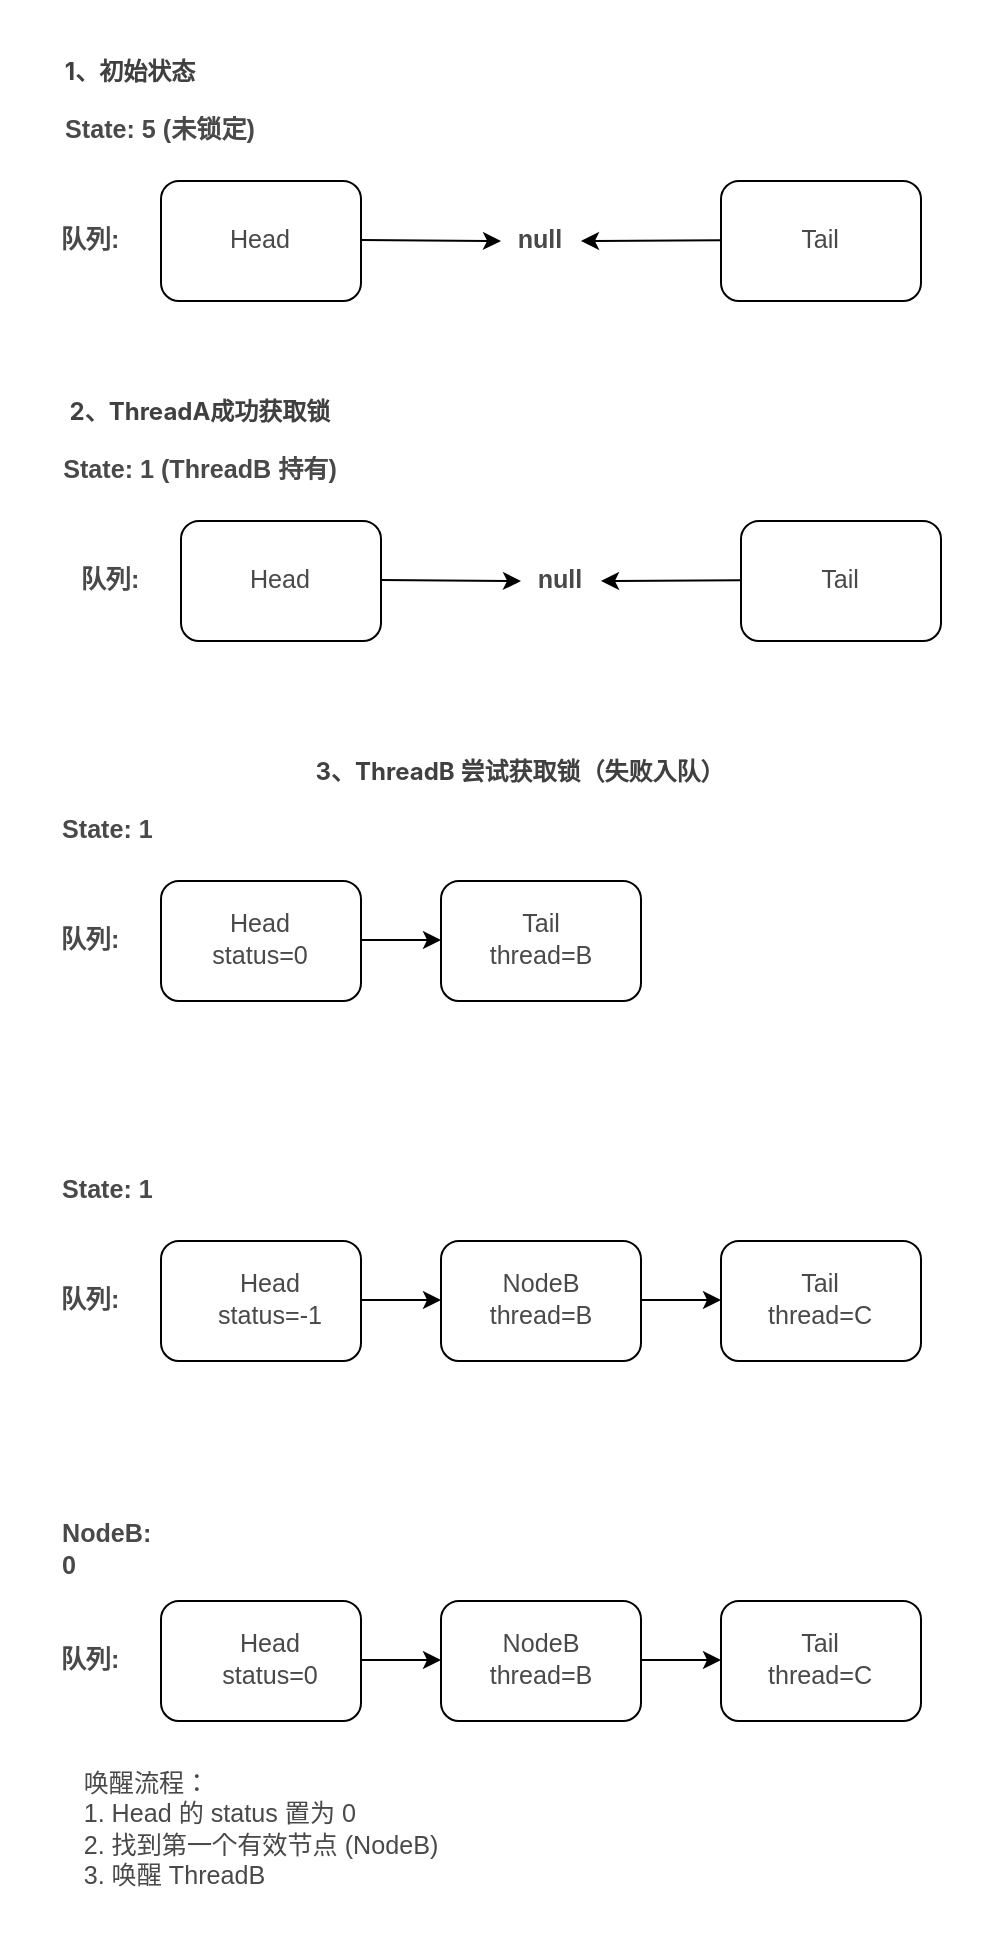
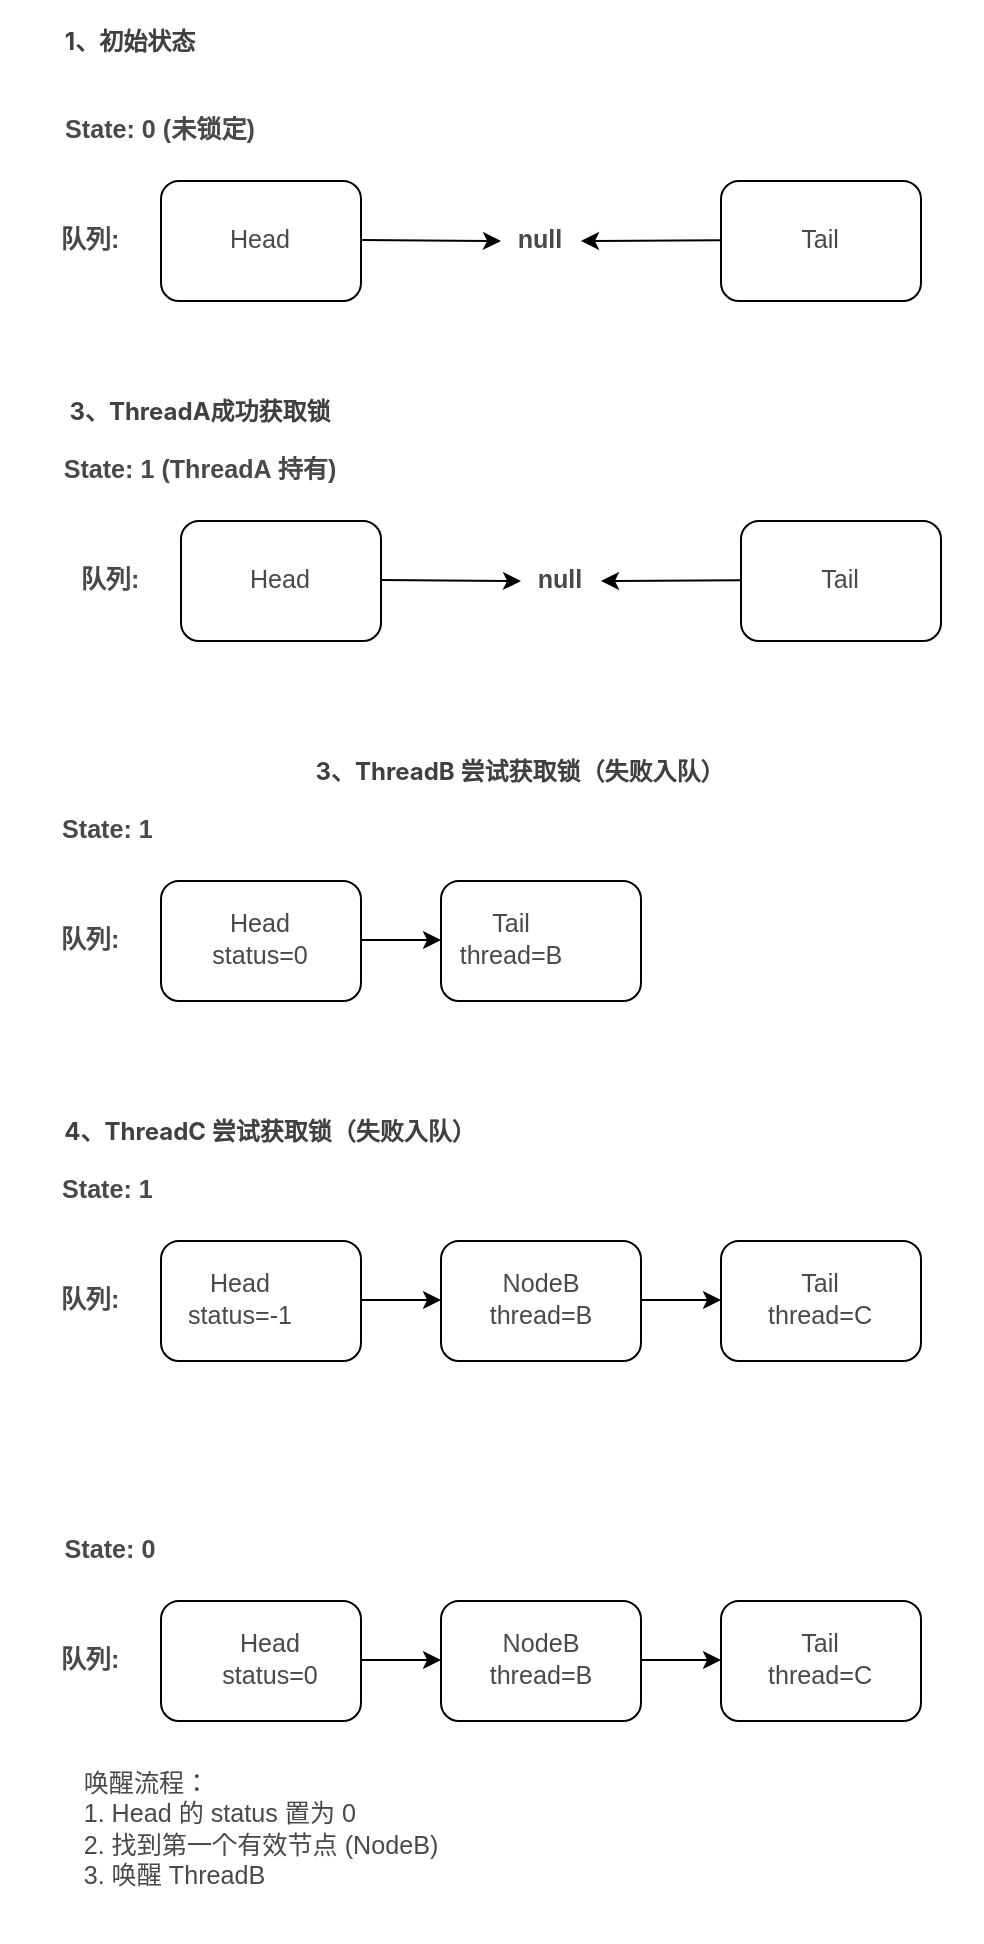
- <mxCell id="2" value="&lt;h3 style=&quot;font-size: calc(var(--ds-md-zoom)*16px); line-height: 1.5; margin: calc(var(--ds-md-zoom)*16px)0 calc(var(--ds-md-zoom)*12px)0; color: rgb(64, 64, 64); font-family: quote-cjk-patch, Inter, system-ui, -apple-system, BlinkMacSystemFont, &amp;quot;Segoe UI&amp;quot;, Roboto, &amp;quot;Noto Sans&amp;quot;, Ubuntu, Cantarell, &amp;quot;Helvetica Neue&amp;quot;, Oxygen, &amp;quot;Open Sans&amp;quot;, sans-serif; text-align: start; background-color: rgb(255, 255, 255);&quot;&gt;1、初始状态&lt;/h3&gt;" style="text;strokeColor=none;align=center;fillColor=none;html=1;verticalAlign=middle;whiteSpace=wrap;rounded=0;" vertex="1" parent="1"><mxGeometry x="30" y="20" width="70" height="30" as="geometry" /></mxCell>
+ <mxCell id="2" value="&lt;h3 style=&quot;font-size: calc(var(--ds-md-zoom)*16px); line-height: 1.5; margin: calc(var(--ds-md-zoom)*16px)0 calc(var(--ds-md-zoom)*12px)0; color: rgb(64, 64, 64); font-family: quote-cjk-patch, Inter, system-ui, -apple-system, BlinkMacSystemFont, &amp;quot;Segoe UI&amp;quot;, Roboto, &amp;quot;Noto Sans&amp;quot;, Ubuntu, Cantarell, &amp;quot;Helvetica Neue&amp;quot;, Oxygen, &amp;quot;Open Sans&amp;quot;, sans-serif; text-align: start; background-color: rgb(255, 255, 255);&quot;&gt;1、初始状态&lt;/h3&gt;" style="text;strokeColor=none;align=center;fillColor=none;html=1;verticalAlign=middle;whiteSpace=wrap;rounded=0;" vertex="1" parent="1"><mxGeometry x="30" y="5" width="70" height="30" as="geometry" /></mxCell>
- <mxCell id="34" value="&lt;pre style=&quot;font-family: var(--ds-font-family-code); overflow: auto; padding: calc(var(--ds-md-zoom)*8px)calc(var(--ds-md-zoom)*12px); text-wrap: wrap; word-break: break-all; color: rgb(73, 73, 73); font-size: 12.573px; text-align: start; margin-top: 0px !important; margin-bottom: 0px !important;&quot;&gt;&lt;b&gt;State: 5 (未锁定)&lt;/b&gt;&lt;/pre&gt;" style="text;strokeColor=none;align=center;fillColor=none;html=1;verticalAlign=middle;whiteSpace=wrap;rounded=0;" vertex="1" parent="1"><mxGeometry x="30" y="50" width="100" height="30" as="geometry" /></mxCell>
+ <mxCell id="34" value="&lt;pre style=&quot;font-family: var(--ds-font-family-code); overflow: auto; padding: calc(var(--ds-md-zoom)*8px)calc(var(--ds-md-zoom)*12px); text-wrap: wrap; word-break: break-all; color: rgb(73, 73, 73); font-size: 12.573px; text-align: start; margin-top: 0px !important; margin-bottom: 0px !important;&quot;&gt;&lt;b&gt;State: 0 (未锁定)&lt;/b&gt;&lt;/pre&gt;" style="text;strokeColor=none;align=center;fillColor=none;html=1;verticalAlign=middle;whiteSpace=wrap;rounded=0;" vertex="1" parent="1"><mxGeometry x="30" y="50" width="100" height="30" as="geometry" /></mxCell>
- <mxCell id="35" value="&lt;h3 style=&quot;font-size: calc(var(--ds-md-zoom)*16px); line-height: 1.5; margin: calc(var(--ds-md-zoom)*16px)0 calc(var(--ds-md-zoom)*12px)0; color: rgb(64, 64, 64); font-family: quote-cjk-patch, Inter, system-ui, -apple-system, BlinkMacSystemFont, &amp;quot;Segoe UI&amp;quot;, Roboto, &amp;quot;Noto Sans&amp;quot;, Ubuntu, Cantarell, &amp;quot;Helvetica Neue&amp;quot;, Oxygen, &amp;quot;Open Sans&amp;quot;, sans-serif; text-align: start; background-color: rgb(255, 255, 255);&quot;&gt;2、ThreadA成功获取锁&lt;/h3&gt;" style="text;strokeColor=none;align=center;fillColor=none;html=1;verticalAlign=middle;whiteSpace=wrap;rounded=0;" vertex="1" parent="1"><mxGeometry x="30" y="190" width="140" height="30" as="geometry" /></mxCell>
+ <mxCell id="35" value="&lt;h3 style=&quot;font-size: calc(var(--ds-md-zoom)*16px); line-height: 1.5; margin: calc(var(--ds-md-zoom)*16px)0 calc(var(--ds-md-zoom)*12px)0; color: rgb(64, 64, 64); font-family: quote-cjk-patch, Inter, system-ui, -apple-system, BlinkMacSystemFont, &amp;quot;Segoe UI&amp;quot;, Roboto, &amp;quot;Noto Sans&amp;quot;, Ubuntu, Cantarell, &amp;quot;Helvetica Neue&amp;quot;, Oxygen, &amp;quot;Open Sans&amp;quot;, sans-serif; text-align: start; background-color: rgb(255, 255, 255);&quot;&gt;3、ThreadA成功获取锁&lt;/h3&gt;" style="text;strokeColor=none;align=center;fillColor=none;html=1;verticalAlign=middle;whiteSpace=wrap;rounded=0;" vertex="1" parent="1"><mxGeometry x="30" y="190" width="140" height="30" as="geometry" /></mxCell>
- <mxCell id="36" value="&lt;pre style=&quot;font-family: var(--ds-font-family-code); overflow: auto; padding: calc(var(--ds-md-zoom)*8px)calc(var(--ds-md-zoom)*12px); text-wrap: wrap; word-break: break-all; color: rgb(73, 73, 73); font-size: 12.573px; text-align: start; margin-top: 0px !important; margin-bottom: 0px !important;&quot;&gt;&lt;pre style=&quot;font-family: var(--ds-font-family-code); overflow: auto; padding: calc(var(--ds-md-zoom)*8px)calc(var(--ds-md-zoom)*12px); text-wrap: wrap; word-break: break-all; margin-top: 0px !important; margin-bottom: 0px !important;&quot;&gt;&lt;b&gt;State: 1 (ThreadB 持有)&lt;/b&gt;&lt;/pre&gt;&lt;/pre&gt;" style="text;strokeColor=none;align=center;fillColor=none;html=1;verticalAlign=middle;whiteSpace=wrap;rounded=0;" vertex="1" parent="1"><mxGeometry x="30" y="220" width="140" height="30" as="geometry" /></mxCell>
+ <mxCell id="36" value="&lt;pre style=&quot;font-family: var(--ds-font-family-code); overflow: auto; padding: calc(var(--ds-md-zoom)*8px)calc(var(--ds-md-zoom)*12px); text-wrap: wrap; word-break: break-all; color: rgb(73, 73, 73); font-size: 12.573px; text-align: start; margin-top: 0px !important; margin-bottom: 0px !important;&quot;&gt;&lt;pre style=&quot;font-family: var(--ds-font-family-code); overflow: auto; padding: calc(var(--ds-md-zoom)*8px)calc(var(--ds-md-zoom)*12px); text-wrap: wrap; word-break: break-all; margin-top: 0px !important; margin-bottom: 0px !important;&quot;&gt;&lt;b&gt;State: 1 (ThreadA 持有)&lt;/b&gt;&lt;/pre&gt;&lt;/pre&gt;" style="text;strokeColor=none;align=center;fillColor=none;html=1;verticalAlign=middle;whiteSpace=wrap;rounded=0;" vertex="1" parent="1"><mxGeometry x="30" y="220" width="140" height="30" as="geometry" /></mxCell>
- <mxCell id="9" value="&lt;pre style=&quot;font-family: var(--ds-font-family-code); overflow: auto; padding: calc(var(--ds-md-zoom)*8px)calc(var(--ds-md-zoom)*12px); text-wrap: wrap; word-break: break-all; color: rgb(73, 73, 73); font-size: 12.573px; margin-top: 0px !important; margin-bottom: 0px !important;&quot;&gt;&lt;pre style=&quot;font-family: var(--ds-font-family-code); overflow: auto; padding: calc(var(--ds-md-zoom)*8px)calc(var(--ds-md-zoom)*12px); text-wrap: wrap; word-break: break-all; margin-top: 0px !important; margin-bottom: 0px !important;&quot;&gt;Tail&lt;/pre&gt;&lt;pre style=&quot;font-family: var(--ds-font-family-code); overflow: auto; padding: calc(var(--ds-md-zoom)*8px)calc(var(--ds-md-zoom)*12px); text-wrap: wrap; word-break: break-all; margin-top: 0px !important; margin-bottom: 0px !important;&quot;&gt;thread=B&lt;/pre&gt;&lt;/pre&gt;" style="text;strokeColor=none;align=center;fillColor=none;html=1;verticalAlign=middle;whiteSpace=wrap;rounded=0;" vertex="1" parent="1"><mxGeometry x="240.5" y="455" width="59" height="30" as="geometry" /></mxCell>
+ <mxCell id="9" value="&lt;pre style=&quot;font-family: var(--ds-font-family-code); overflow: auto; padding: calc(var(--ds-md-zoom)*8px)calc(var(--ds-md-zoom)*12px); text-wrap: wrap; word-break: break-all; color: rgb(73, 73, 73); font-size: 12.573px; margin-top: 0px !important; margin-bottom: 0px !important;&quot;&gt;&lt;pre style=&quot;font-family: var(--ds-font-family-code); overflow: auto; padding: calc(var(--ds-md-zoom)*8px)calc(var(--ds-md-zoom)*12px); text-wrap: wrap; word-break: break-all; margin-top: 0px !important; margin-bottom: 0px !important;&quot;&gt;Tail&lt;/pre&gt;&lt;pre style=&quot;font-family: var(--ds-font-family-code); overflow: auto; padding: calc(var(--ds-md-zoom)*8px)calc(var(--ds-md-zoom)*12px); text-wrap: wrap; word-break: break-all; margin-top: 0px !important; margin-bottom: 0px !important;&quot;&gt;thread=B&lt;/pre&gt;&lt;/pre&gt;" style="text;strokeColor=none;align=center;fillColor=none;html=1;verticalAlign=middle;whiteSpace=wrap;rounded=0;" vertex="1" parent="1"><mxGeometry x="225.5" y="455" width="59" height="30" as="geometry" /></mxCell>
+ <mxCell id="12" value="&lt;h3 style=&quot;font-size: calc(var(--ds-md-zoom)*16px); line-height: 1.5; margin: calc(var(--ds-md-zoom)*16px)0 calc(var(--ds-md-zoom)*12px)0; color: rgb(64, 64, 64); font-family: quote-cjk-patch, Inter, system-ui, -apple-system, BlinkMacSystemFont, &amp;quot;Segoe UI&amp;quot;, Roboto, &amp;quot;Noto Sans&amp;quot;, Ubuntu, Cantarell, &amp;quot;Helvetica Neue&amp;quot;, Oxygen, &amp;quot;Open Sans&amp;quot;, sans-serif; text-align: start; background-color: rgb(255, 255, 255);&quot;&gt;4、ThreadC 尝试获取锁（失败入队）&lt;/h3&gt;" style="text;strokeColor=none;align=center;fillColor=none;html=1;verticalAlign=middle;whiteSpace=wrap;rounded=0;" vertex="1" parent="11"><mxGeometry x="10" width="210" height="30" as="geometry" /></mxCell>
- <mxCell id="19" value="&lt;pre style=&quot;font-family: var(--ds-font-family-code); overflow: auto; padding: calc(var(--ds-md-zoom)*8px)calc(var(--ds-md-zoom)*12px); text-wrap: wrap; word-break: break-all; color: rgb(73, 73, 73); font-size: 12.573px; margin-top: 0px !important; margin-bottom: 0px !important;&quot;&gt;&lt;pre style=&quot;font-family: var(--ds-font-family-code); overflow: auto; padding: calc(var(--ds-md-zoom)*8px)calc(var(--ds-md-zoom)*12px); text-wrap: wrap; word-break: break-all; margin-top: 0px !important; margin-bottom: 0px !important;&quot;&gt;Head&lt;/pre&gt;&lt;pre style=&quot;font-family: var(--ds-font-family-code); overflow: auto; padding: calc(var(--ds-md-zoom)*8px)calc(var(--ds-md-zoom)*12px); text-wrap: wrap; word-break: break-all; margin-top: 0px !important; margin-bottom: 0px !important;&quot;&gt;status=-1&lt;/pre&gt;&lt;/pre&gt;" style="text;strokeColor=none;align=center;fillColor=none;html=1;verticalAlign=middle;whiteSpace=wrap;rounded=0;" vertex="1" parent="11"><mxGeometry x="85" y="85" width="60" height="30" as="geometry" /></mxCell>
+ <mxCell id="19" value="&lt;pre style=&quot;font-family: var(--ds-font-family-code); overflow: auto; padding: calc(var(--ds-md-zoom)*8px)calc(var(--ds-md-zoom)*12px); text-wrap: wrap; word-break: break-all; color: rgb(73, 73, 73); font-size: 12.573px; margin-top: 0px !important; margin-bottom: 0px !important;&quot;&gt;&lt;pre style=&quot;font-family: var(--ds-font-family-code); overflow: auto; padding: calc(var(--ds-md-zoom)*8px)calc(var(--ds-md-zoom)*12px); text-wrap: wrap; word-break: break-all; margin-top: 0px !important; margin-bottom: 0px !important;&quot;&gt;Head&lt;/pre&gt;&lt;pre style=&quot;font-family: var(--ds-font-family-code); overflow: auto; padding: calc(var(--ds-md-zoom)*8px)calc(var(--ds-md-zoom)*12px); text-wrap: wrap; word-break: break-all; margin-top: 0px !important; margin-bottom: 0px !important;&quot;&gt;status=-1&lt;/pre&gt;&lt;/pre&gt;" style="text;strokeColor=none;align=center;fillColor=none;html=1;verticalAlign=middle;whiteSpace=wrap;rounded=0;" vertex="1" parent="11"><mxGeometry x="70" y="85" width="60" height="30" as="geometry" /></mxCell>
- <mxCell id="32" value="&lt;pre style=&quot;font-family: var(--ds-font-family-code); overflow: auto; padding: calc(var(--ds-md-zoom)*8px)calc(var(--ds-md-zoom)*12px); text-wrap: wrap; word-break: break-all; color: rgb(73, 73, 73); font-size: 12.573px; text-align: start; margin-top: 0px !important; margin-bottom: 0px !important;&quot;&gt;&lt;pre style=&quot;font-family: var(--ds-font-family-code); overflow: auto; padding: calc(var(--ds-md-zoom)*8px)calc(var(--ds-md-zoom)*12px); text-wrap: wrap; word-break: break-all; margin-top: 0px !important; margin-bottom: 0px !important;&quot;&gt;&lt;b&gt;NodeB: 0&lt;/b&gt;&lt;/pre&gt;&lt;/pre&gt;" style="text;strokeColor=none;align=center;fillColor=none;html=1;verticalAlign=middle;whiteSpace=wrap;rounded=0;" vertex="1" parent="1"><mxGeometry x="30" y="760" width="50" height="30" as="geometry" /></mxCell>
+ <mxCell id="32" value="&lt;pre style=&quot;font-family: var(--ds-font-family-code); overflow: auto; padding: calc(var(--ds-md-zoom)*8px)calc(var(--ds-md-zoom)*12px); text-wrap: wrap; word-break: break-all; color: rgb(73, 73, 73); font-size: 12.573px; text-align: start; margin-top: 0px !important; margin-bottom: 0px !important;&quot;&gt;&lt;pre style=&quot;font-family: var(--ds-font-family-code); overflow: auto; padding: calc(var(--ds-md-zoom)*8px)calc(var(--ds-md-zoom)*12px); text-wrap: wrap; word-break: break-all; margin-top: 0px !important; margin-bottom: 0px !important;&quot;&gt;&lt;b&gt;State: 0&lt;/b&gt;&lt;/pre&gt;&lt;/pre&gt;" style="text;strokeColor=none;align=center;fillColor=none;html=1;verticalAlign=middle;whiteSpace=wrap;rounded=0;" vertex="1" parent="1"><mxGeometry x="30" y="760" width="50" height="30" as="geometry" /></mxCell>
